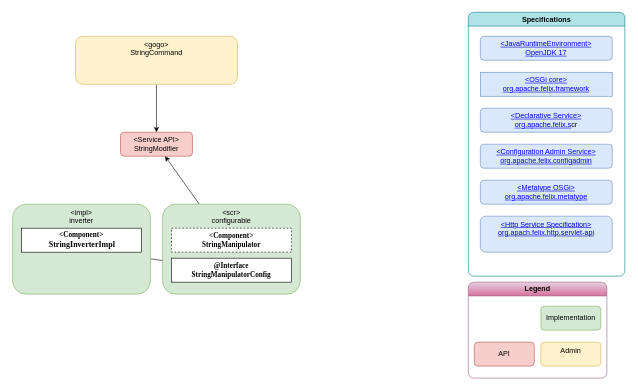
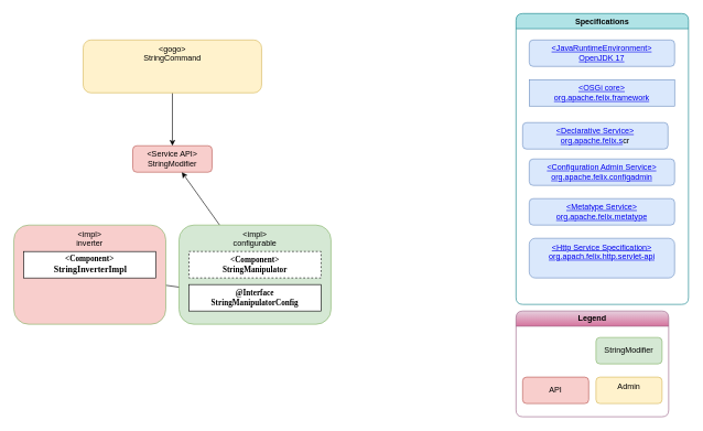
- <mxCell id="22" value="&lt;a href=&quot;https://docs.osgi.org/specification/osgi.cmpn/8.0.0/service.component.html&quot;&gt;&amp;lt;Declarative Service&amp;gt;&lt;br&gt;org.apache.felix.s&lt;/a&gt;cr" style="rounded=1;whiteSpace=wrap;html=1;fillColor=#dae8fc;strokeColor=#6c8ebf;" vertex="1" parent="16"><mxGeometry x="20" y="160" width="220" height="40" as="geometry" /></mxCell>
+ <mxCell id="22" value="&lt;a href=&quot;https://docs.osgi.org/specification/osgi.cmpn/8.0.0/service.component.html&quot;&gt;&amp;lt;Declarative Service&amp;gt;&lt;br&gt;org.apache.felix.s&lt;/a&gt;cr" style="rounded=1;whiteSpace=wrap;html=1;fillColor=#dae8fc;strokeColor=#6c8ebf;" vertex="1" parent="16"><mxGeometry x="10" y="165" width="220" height="40" as="geometry" /></mxCell>
- <mxCell id="18" value="&lt;a href=&quot;https://docs.osgi.org/specification/osgi.cmpn/8.0.0/service.metatype.html&quot;&gt;&amp;lt;Metatype OSGi&amp;gt;&lt;br&gt;org.apache.felix.metatype&lt;/a&gt;" style="rounded=1;whiteSpace=wrap;html=1;fillColor=#dae8fc;strokeColor=#6c8ebf;" vertex="1" parent="16"><mxGeometry x="20" y="280" width="220" height="40" as="geometry" /></mxCell>
+ <mxCell id="18" value="&lt;a href=&quot;https://docs.osgi.org/specification/osgi.cmpn/8.0.0/service.metatype.html&quot;&gt;&amp;lt;Metatype Service&amp;gt;&lt;br&gt;org.apache.felix.metatype&lt;/a&gt;" style="rounded=1;whiteSpace=wrap;html=1;fillColor=#dae8fc;strokeColor=#6c8ebf;" vertex="1" parent="16"><mxGeometry x="20" y="280" width="220" height="40" as="geometry" /></mxCell>
- <mxCell id="4" value="&amp;lt;impl&amp;gt;&lt;br&gt;inverter" style="rounded=1;whiteSpace=wrap;html=1;fillColor=#d5e8d4;strokeColor=#82b366;verticalAlign=top;align=center;fontFamily=Helvetica;fontSize=12;fontColor=default;" vertex="1" parent="1"><mxGeometry x="20" y="340" width="230" height="150" as="geometry" /></mxCell>
+ <mxCell id="4" value="&amp;lt;impl&amp;gt;&lt;br&gt;inverter" style="rounded=1;whiteSpace=wrap;html=1;fillColor=#f8cecc;strokeColor=#82b366;verticalAlign=top;align=center;fontFamily=Helvetica;fontSize=12;fontColor=default;" vertex="1" parent="1"><mxGeometry x="20" y="340" width="230" height="150" as="geometry" /></mxCell>
- <mxCell id="6" value="&amp;lt;scr&amp;gt;&lt;br&gt;configurable" style="rounded=1;whiteSpace=wrap;html=1;verticalAlign=top;fillColor=#d5e8d4;strokeColor=#82b366;" vertex="1" parent="1"><mxGeometry x="270" y="340" width="230" height="150" as="geometry" /></mxCell>
+ <mxCell id="6" value="&amp;lt;impl&amp;gt;&lt;br&gt;configurable" style="rounded=1;whiteSpace=wrap;html=1;verticalAlign=top;fillColor=#d5e8d4;strokeColor=#82b366;" vertex="1" parent="1"><mxGeometry x="270" y="340" width="230" height="150" as="geometry" /></mxCell>
- <mxCell id="13" value="Implementation" style="rounded=1;whiteSpace=wrap;html=1;fillColor=#d5e8d4;strokeColor=#82b366;" vertex="1" parent="11"><mxGeometry x="121" y="40" width="100" height="40" as="geometry" /></mxCell>
+ <mxCell id="13" value="StringModifier" style="rounded=1;whiteSpace=wrap;html=1;fillColor=#d5e8d4;strokeColor=#82b366;" vertex="1" parent="11"><mxGeometry x="121" y="40" width="100" height="40" as="geometry" /></mxCell>
